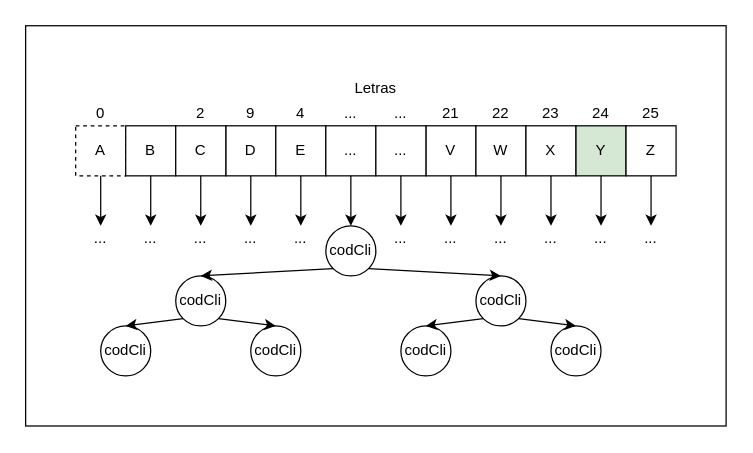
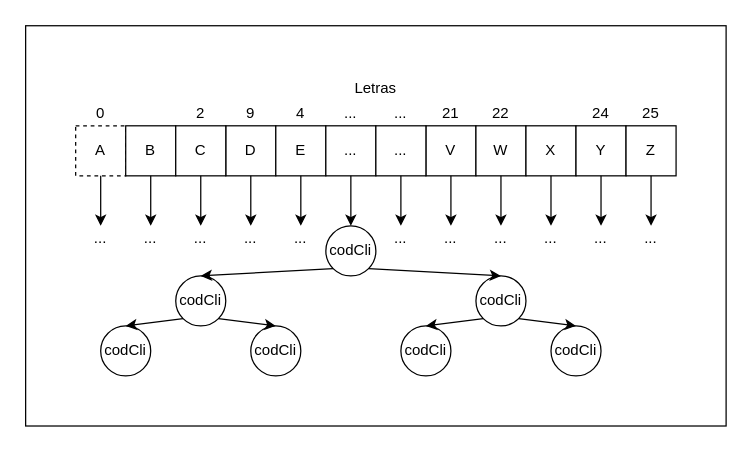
- <mxCell id="38" value="23" style="text;html=1;strokeColor=none;fillColor=none;align=center;verticalAlign=middle;whiteSpace=wrap;rounded=0;" parent="1" vertex="1"><mxGeometry x="420" y="80" width="40" height="20" as="geometry" /></mxCell>
- <mxCell id="11" value="Y" style="whiteSpace=wrap;html=1;aspect=fixed;fillColor=#d5e8d4;" parent="1" vertex="1"><mxGeometry x="460" y="100" width="40" height="40" as="geometry" /></mxCell>
+ <mxCell id="11" value="Y" style="whiteSpace=wrap;html=1;aspect=fixed;" parent="1" vertex="1"><mxGeometry x="460" y="100" width="40" height="40" as="geometry" /></mxCell>
